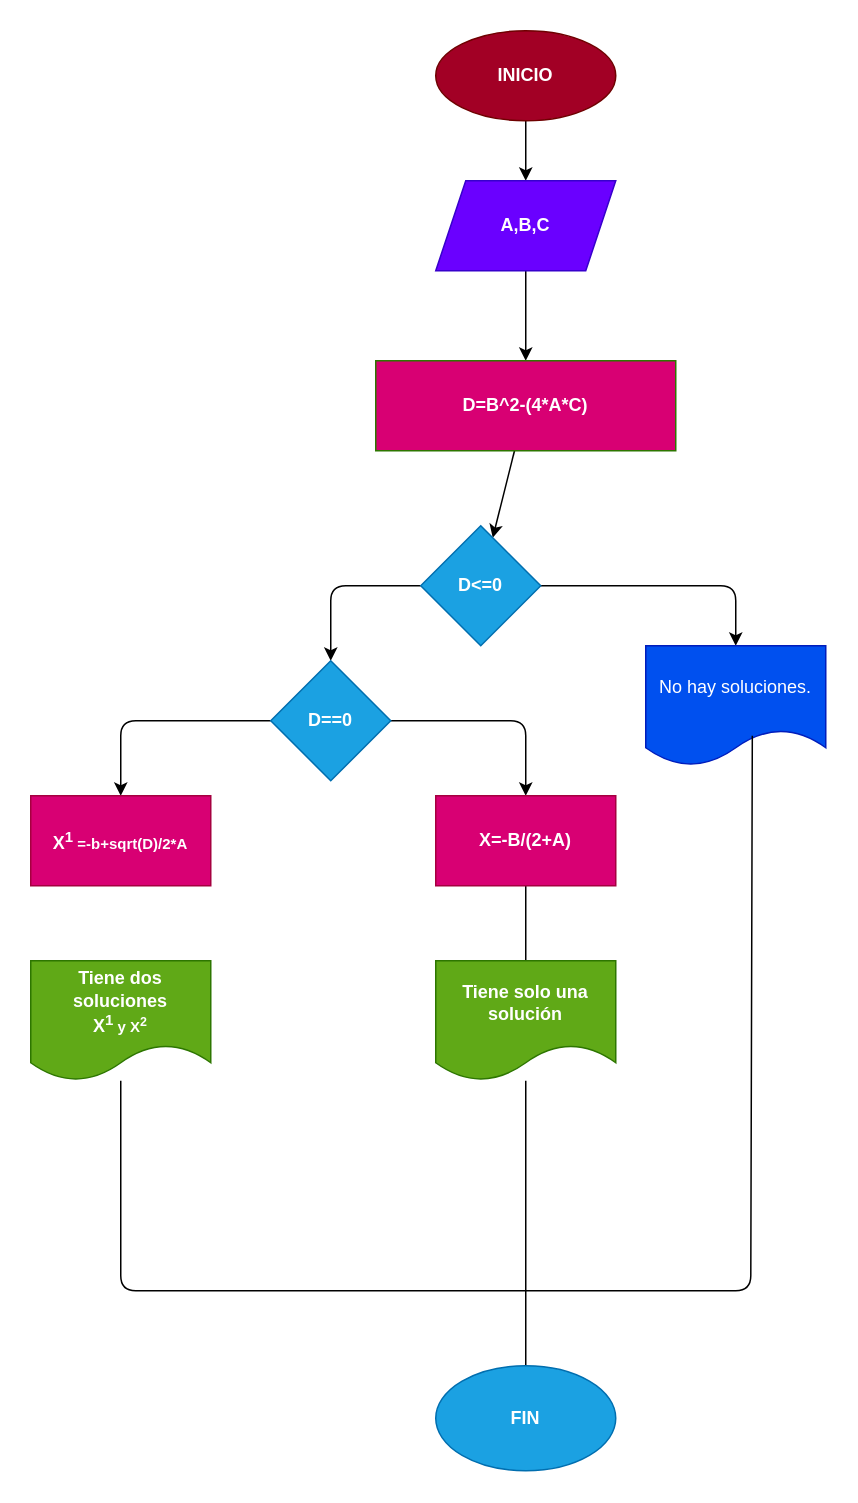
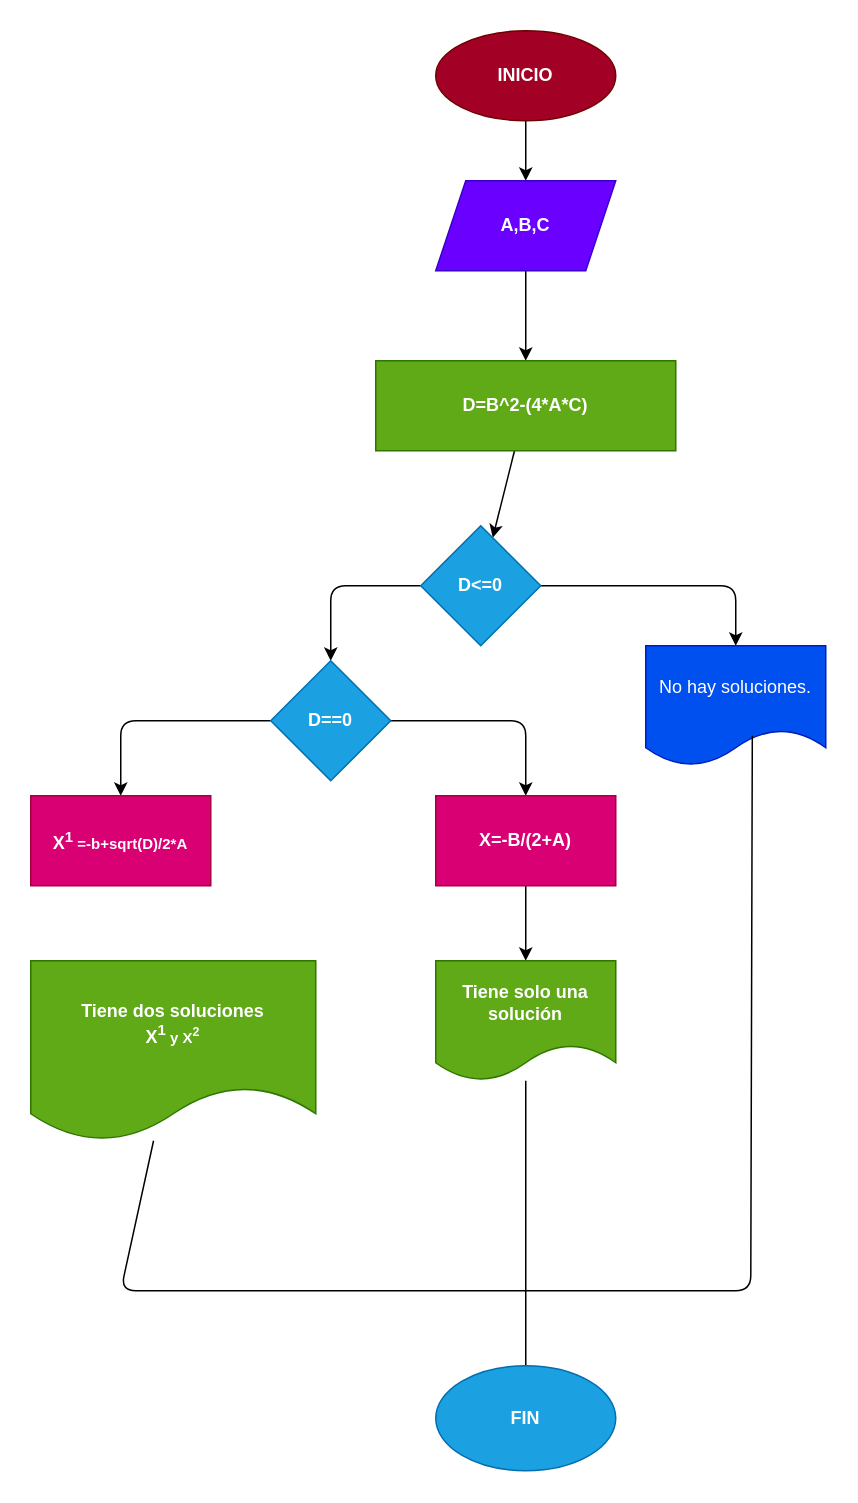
- <mxCell id="7" value="&lt;b&gt;D=B^2-(4*A*C)&lt;/b&gt;" style="rounded=0;whiteSpace=wrap;html=1;fillColor=#d80073;fontColor=#ffffff;strokeColor=#2D7600;" vertex="1" parent="1"><mxGeometry x="250" y="240" width="200" height="60" as="geometry" /></mxCell>
+ <mxCell id="7" value="&lt;b&gt;D=B^2-(4*A*C)&lt;/b&gt;" style="rounded=0;whiteSpace=wrap;html=1;fillColor=#60a917;fontColor=#ffffff;strokeColor=#2D7600;" vertex="1" parent="1"><mxGeometry x="250" y="240" width="200" height="60" as="geometry" /></mxCell>
- <mxCell id="15" style="edgeStyle=none;html=1;endArrow=none;" edge="1" parent="1" source="16" target="21"><mxGeometry relative="1" as="geometry"><mxPoint x="350" y="660" as="targetPoint" /></mxGeometry></mxCell>
+ <mxCell id="15" style="edgeStyle=none;html=1;" edge="1" parent="1" source="16" target="21"><mxGeometry relative="1" as="geometry"><mxPoint x="350" y="660" as="targetPoint" /></mxGeometry></mxCell>
- <mxCell id="19" value="&lt;b&gt;Tiene dos soluciones&lt;br&gt;X&lt;sup&gt;1&lt;/sup&gt;&lt;span style=&quot;font-size: 10px&quot;&gt;&amp;nbsp;y X&lt;sup&gt;2&lt;/sup&gt;&lt;/span&gt;&lt;/b&gt;" style="shape=document;whiteSpace=wrap;html=1;boundedLbl=1;fillColor=#60a917;fontColor=#ffffff;strokeColor=#2D7600;" vertex="1" parent="1"><mxGeometry x="20" y="640" width="120" height="80" as="geometry" /></mxCell>
+ <mxCell id="19" value="&lt;b&gt;Tiene dos soluciones&lt;br&gt;X&lt;sup&gt;1&lt;/sup&gt;&lt;span style=&quot;font-size: 10px&quot;&gt;&amp;nbsp;y X&lt;sup&gt;2&lt;/sup&gt;&lt;/span&gt;&lt;/b&gt;" style="shape=document;whiteSpace=wrap;html=1;boundedLbl=1;fillColor=#60a917;fontColor=#ffffff;strokeColor=#2D7600;" vertex="1" parent="1"><mxGeometry x="20" y="640" width="190" height="120" as="geometry" /></mxCell>
